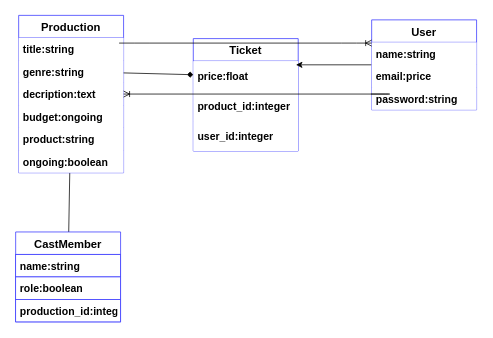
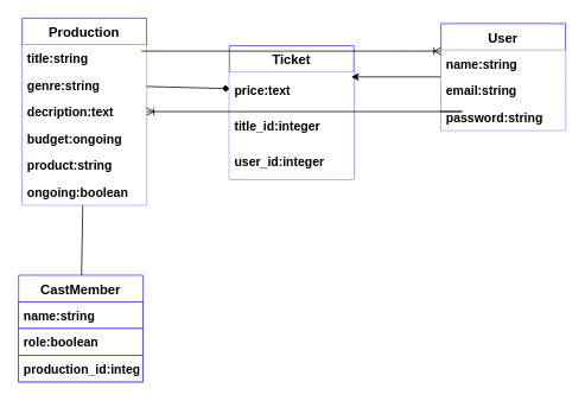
- <mxCell id="11" value="price:float" style="text;strokeColor=none;fillColor=#FFFFFF;align=left;verticalAlign=middle;spacingLeft=4;spacingRight=4;overflow=hidden;points=[[0,0.5],[1,0.5]];portConstraint=eastwest;rotatable=0;fontColor=#000000;fontStyle=1;fontSize=14;" vertex="1" parent="10"><mxGeometry y="30" width="140" height="40" as="geometry" /></mxCell>
+ <mxCell id="11" value="price:text" style="text;strokeColor=none;fillColor=#FFFFFF;align=left;verticalAlign=middle;spacingLeft=4;spacingRight=4;overflow=hidden;points=[[0,0.5],[1,0.5]];portConstraint=eastwest;rotatable=0;fontColor=#000000;fontStyle=1;fontSize=14;" vertex="1" parent="10"><mxGeometry y="30" width="140" height="40" as="geometry" /></mxCell>
- <mxCell id="17" value="email:price" style="text;strokeColor=none;fillColor=#FFFFFF;align=left;verticalAlign=middle;spacingLeft=4;spacingRight=4;overflow=hidden;points=[[0,0.5],[1,0.5]];portConstraint=eastwest;rotatable=0;fontColor=#000000;fontStyle=1;fontSize=14;" vertex="1" parent="15"><mxGeometry y="60" width="140" height="30" as="geometry" /></mxCell>
+ <mxCell id="17" value="email:string" style="text;strokeColor=none;fillColor=#FFFFFF;align=left;verticalAlign=middle;spacingLeft=4;spacingRight=4;overflow=hidden;points=[[0,0.5],[1,0.5]];portConstraint=eastwest;rotatable=0;fontColor=#000000;fontStyle=1;fontSize=14;" vertex="1" parent="15"><mxGeometry y="60" width="140" height="30" as="geometry" /></mxCell>
- <mxCell id="12" value="product_id:integer" style="text;strokeColor=none;fillColor=#FFFFFF;align=left;verticalAlign=middle;spacingLeft=4;spacingRight=4;overflow=hidden;points=[[0,0.5],[1,0.5]];portConstraint=eastwest;rotatable=0;fontColor=#000000;fontStyle=1;fontSize=14;" vertex="1" parent="10"><mxGeometry y="70" width="140" height="40" as="geometry" /></mxCell>
+ <mxCell id="12" value="title_id:integer" style="text;strokeColor=none;fillColor=#FFFFFF;align=left;verticalAlign=middle;spacingLeft=4;spacingRight=4;overflow=hidden;points=[[0,0.5],[1,0.5]];portConstraint=eastwest;rotatable=0;fontColor=#000000;fontStyle=1;fontSize=14;" vertex="1" parent="10"><mxGeometry y="70" width="140" height="40" as="geometry" /></mxCell>
